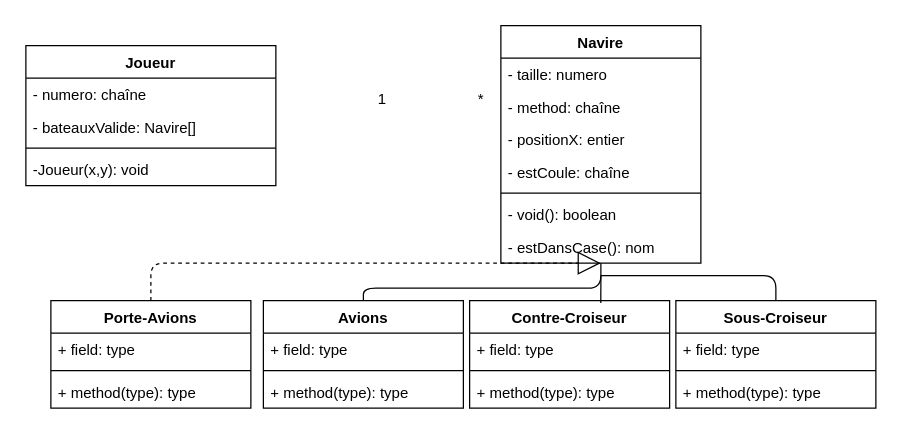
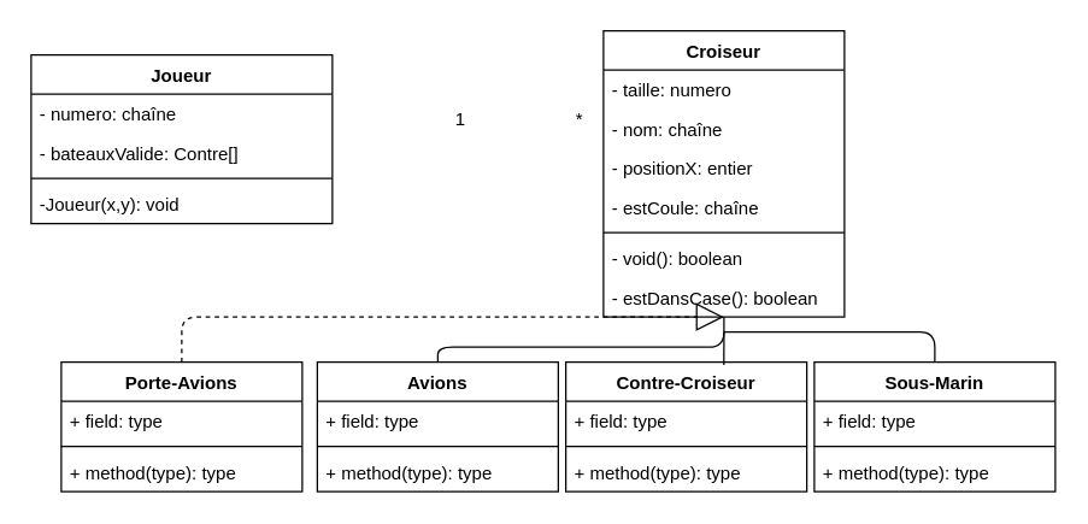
- <mxCell id="7" value="Navire" style="swimlane;fontStyle=1;align=center;verticalAlign=top;childLayout=stackLayout;horizontal=1;startSize=26;horizontalStack=0;resizeParent=1;resizeParentMax=0;resizeLast=0;collapsible=1;marginBottom=0;" vertex="1" parent="1"><mxGeometry x="400" y="20" width="160" height="190" as="geometry" /></mxCell>
+ <mxCell id="7" value="Croiseur" style="swimlane;fontStyle=1;align=center;verticalAlign=top;childLayout=stackLayout;horizontal=1;startSize=26;horizontalStack=0;resizeParent=1;resizeParentMax=0;resizeLast=0;collapsible=1;marginBottom=0;" vertex="1" parent="1"><mxGeometry x="400" y="20" width="160" height="190" as="geometry" /></mxCell>
- <mxCell id="9" value="- method: chaîne" style="text;strokeColor=none;fillColor=none;align=left;verticalAlign=top;spacingLeft=4;spacingRight=4;overflow=hidden;rotatable=0;points=[[0,0.5],[1,0.5]];portConstraint=eastwest;" vertex="1" parent="7"><mxGeometry y="52" width="160" height="26" as="geometry" /></mxCell>
+ <mxCell id="9" value="- nom: chaîne" style="text;strokeColor=none;fillColor=none;align=left;verticalAlign=top;spacingLeft=4;spacingRight=4;overflow=hidden;rotatable=0;points=[[0,0.5],[1,0.5]];portConstraint=eastwest;" vertex="1" parent="7"><mxGeometry y="52" width="160" height="26" as="geometry" /></mxCell>
- <mxCell id="4" value="- bateauxValide: Navire[]" style="text;strokeColor=none;fillColor=none;align=left;verticalAlign=top;spacingLeft=4;spacingRight=4;overflow=hidden;rotatable=0;points=[[0,0.5],[1,0.5]];portConstraint=eastwest;" vertex="1" parent="2"><mxGeometry y="52" width="200" height="26" as="geometry" /></mxCell>
+ <mxCell id="4" value="- bateauxValide: Contre[]" style="text;strokeColor=none;fillColor=none;align=left;verticalAlign=top;spacingLeft=4;spacingRight=4;overflow=hidden;rotatable=0;points=[[0,0.5],[1,0.5]];portConstraint=eastwest;" vertex="1" parent="2"><mxGeometry y="52" width="200" height="26" as="geometry" /></mxCell>
- <mxCell id="14" value="- estDansCase(): nom" style="text;strokeColor=none;fillColor=none;align=left;verticalAlign=top;spacingLeft=4;spacingRight=4;overflow=hidden;rotatable=0;points=[[0,0.5],[1,0.5]];portConstraint=eastwest;" vertex="1" parent="7"><mxGeometry y="164" width="160" height="26" as="geometry" /></mxCell>
+ <mxCell id="14" value="- estDansCase(): boolean" style="text;strokeColor=none;fillColor=none;align=left;verticalAlign=top;spacingLeft=4;spacingRight=4;overflow=hidden;rotatable=0;points=[[0,0.5],[1,0.5]];portConstraint=eastwest;" vertex="1" parent="7"><mxGeometry y="164" width="160" height="26" as="geometry" /></mxCell>
- <mxCell id="29" value="Sous-Croiseur" style="swimlane;fontStyle=1;align=center;verticalAlign=top;childLayout=stackLayout;horizontal=1;startSize=26;horizontalStack=0;resizeParent=1;resizeParentMax=0;resizeLast=0;collapsible=1;marginBottom=0;" vertex="1" parent="1"><mxGeometry x="540" y="240" width="160" height="86" as="geometry" /></mxCell>
+ <mxCell id="29" value="Sous-Marin" style="swimlane;fontStyle=1;align=center;verticalAlign=top;childLayout=stackLayout;horizontal=1;startSize=26;horizontalStack=0;resizeParent=1;resizeParentMax=0;resizeLast=0;collapsible=1;marginBottom=0;" vertex="1" parent="1"><mxGeometry x="540" y="240" width="160" height="86" as="geometry" /></mxCell>
